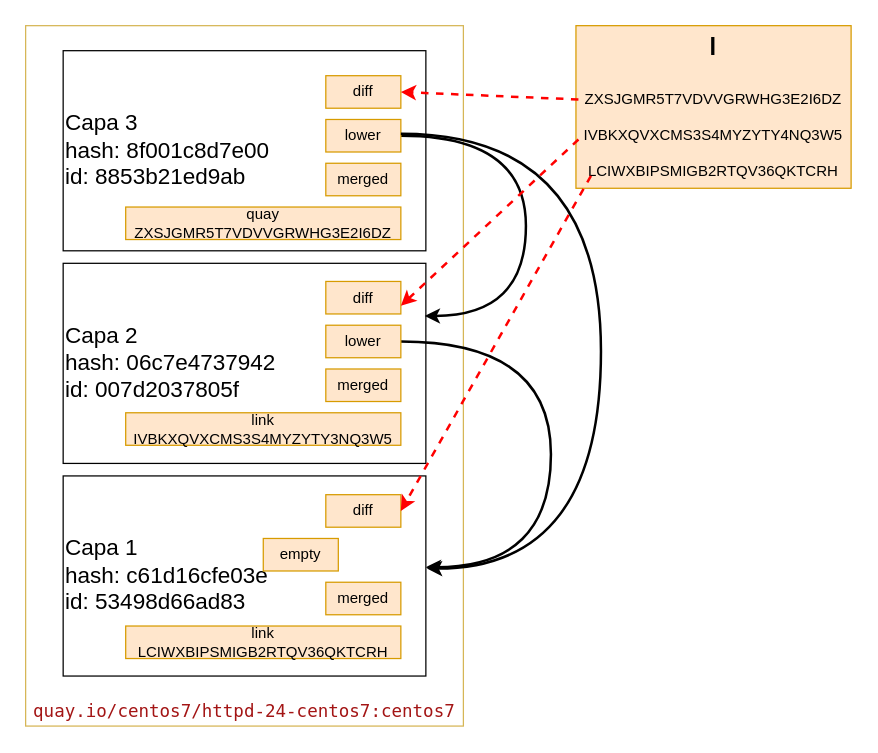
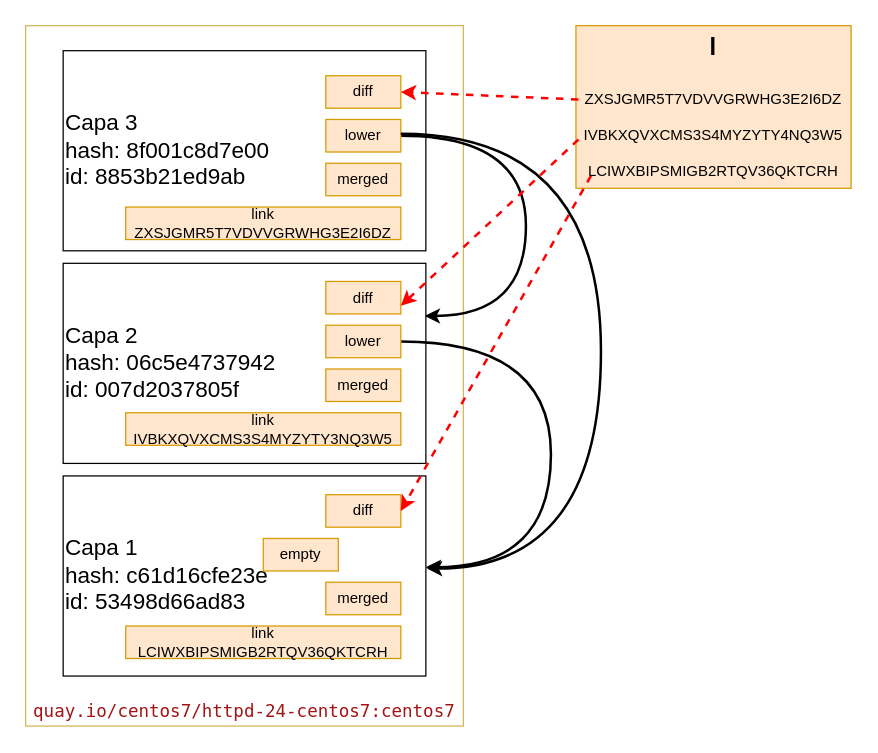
- <mxCell id="19" value="&lt;div&gt;quay&lt;/div&gt;&lt;div&gt;ZXSJGMR5T7VDVVGRWHG3E2I6DZ&lt;/div&gt;" style="rounded=0;whiteSpace=wrap;html=1;fillColor=#ffe6cc;strokeColor=#d79b00;" vertex="1" parent="1"><mxGeometry x="100" y="165" width="220" height="26" as="geometry" /></mxCell>
+ <mxCell id="19" value="&lt;div&gt;link&lt;/div&gt;&lt;div&gt;ZXSJGMR5T7VDVVGRWHG3E2I6DZ&lt;/div&gt;" style="rounded=0;whiteSpace=wrap;html=1;fillColor=#ffe6cc;strokeColor=#d79b00;" vertex="1" parent="1"><mxGeometry x="100" y="165" width="220" height="26" as="geometry" /></mxCell>
- <mxCell id="4" value="&lt;div style=&quot;font-size: 18px;&quot;&gt;Capa 2&lt;br style=&quot;font-size: 18px;&quot;&gt;&lt;/div&gt;&lt;div style=&quot;font-size: 18px;&quot;&gt;hash: 06c7e4737942&lt;/div&gt;&lt;div style=&quot;font-size: 18px;&quot;&gt;id: 007d2037805f&lt;/div&gt;" style="rounded=0;whiteSpace=wrap;html=1;align=left;fontSize=18;" parent="1" vertex="1"><mxGeometry x="50" y="210" width="290" height="160" as="geometry" /></mxCell>
+ <mxCell id="4" value="&lt;div style=&quot;font-size: 18px;&quot;&gt;Capa 2&lt;br style=&quot;font-size: 18px;&quot;&gt;&lt;/div&gt;&lt;div style=&quot;font-size: 18px;&quot;&gt;hash: 06c5e4737942&lt;/div&gt;&lt;div style=&quot;font-size: 18px;&quot;&gt;id: 007d2037805f&lt;/div&gt;" style="rounded=0;whiteSpace=wrap;html=1;align=left;fontSize=18;" parent="1" vertex="1"><mxGeometry x="50" y="210" width="290" height="160" as="geometry" /></mxCell>
- <mxCell id="3" value="&lt;div style=&quot;font-size: 18px;&quot;&gt;Capa 1&lt;/div&gt;&lt;div style=&quot;font-size: 18px;&quot;&gt;hash: c61d16cfe03e&lt;/div&gt;&lt;div style=&quot;font-size: 18px;&quot;&gt;id: 53498d66ad83&lt;/div&gt;" style="rounded=0;whiteSpace=wrap;html=1;align=left;fontSize=18;" parent="1" vertex="1"><mxGeometry x="50" y="380" width="290" height="160" as="geometry" /></mxCell>
+ <mxCell id="3" value="&lt;div style=&quot;font-size: 18px;&quot;&gt;Capa 1&lt;/div&gt;&lt;div style=&quot;font-size: 18px;&quot;&gt;hash: c61d16cfe23e&lt;/div&gt;&lt;div style=&quot;font-size: 18px;&quot;&gt;id: 53498d66ad83&lt;/div&gt;" style="rounded=0;whiteSpace=wrap;html=1;align=left;fontSize=18;" parent="1" vertex="1"><mxGeometry x="50" y="380" width="290" height="160" as="geometry" /></mxCell>
